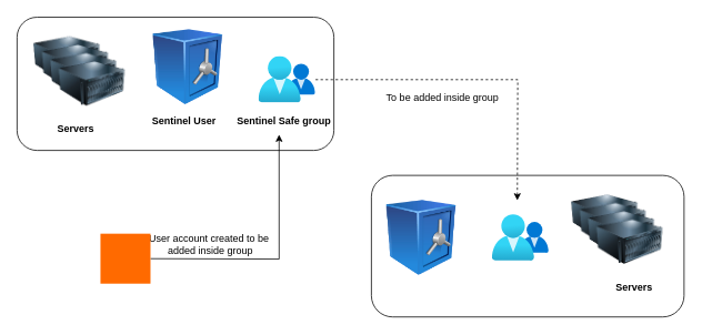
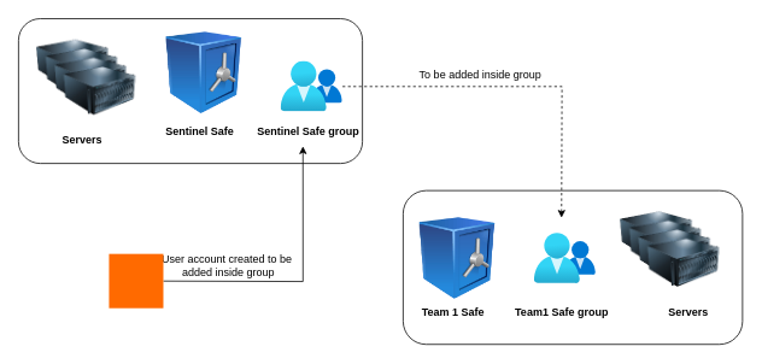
- <mxCell id="13" value="To be added inside group" style="text;html=1;align=center;verticalAlign=middle;resizable=0;points=[];autosize=1;strokeColor=none;fillColor=none;" vertex="1" parent="1"><mxGeometry x="450" y="102" width="160" height="30" as="geometry" /></mxCell>
+ <mxCell id="13" value="To be added inside group" style="text;html=1;align=center;verticalAlign=middle;resizable=0;points=[];autosize=1;strokeColor=none;fillColor=none;" vertex="1" parent="1"><mxGeometry x="450" y="67" width="160" height="30" as="geometry" /></mxCell>
- <mxCell id="5" value="&lt;b&gt;Sentinel User&lt;/b&gt;" style="text;html=1;align=center;verticalAlign=middle;resizable=0;points=[];autosize=1;strokeColor=none;fillColor=none;" vertex="1" parent="1"><mxGeometry x="170" y="130" width="100" height="30" as="geometry" /></mxCell>
+ <mxCell id="5" value="&lt;b&gt;Sentinel Safe&lt;/b&gt;" style="text;html=1;align=center;verticalAlign=middle;resizable=0;points=[];autosize=1;strokeColor=none;fillColor=none;" vertex="1" parent="1"><mxGeometry x="170" y="130" width="100" height="30" as="geometry" /></mxCell>
+ <mxCell id="10" value="&lt;b&gt;Team 1 Safe&lt;/b&gt;" style="text;html=1;align=center;verticalAlign=middle;resizable=0;points=[];autosize=1;strokeColor=none;fillColor=none;" vertex="1" parent="1"><mxGeometry x="455" y="330" width="90" height="30" as="geometry" /></mxCell>
+ <mxCell id="12" value="&lt;b&gt;Team1 Safe group&lt;/b&gt;" style="text;html=1;align=center;verticalAlign=middle;resizable=0;points=[];autosize=1;strokeColor=none;fillColor=none;" vertex="1" parent="1"><mxGeometry x="555" y="330" width="130" height="30" as="geometry" /></mxCell>
